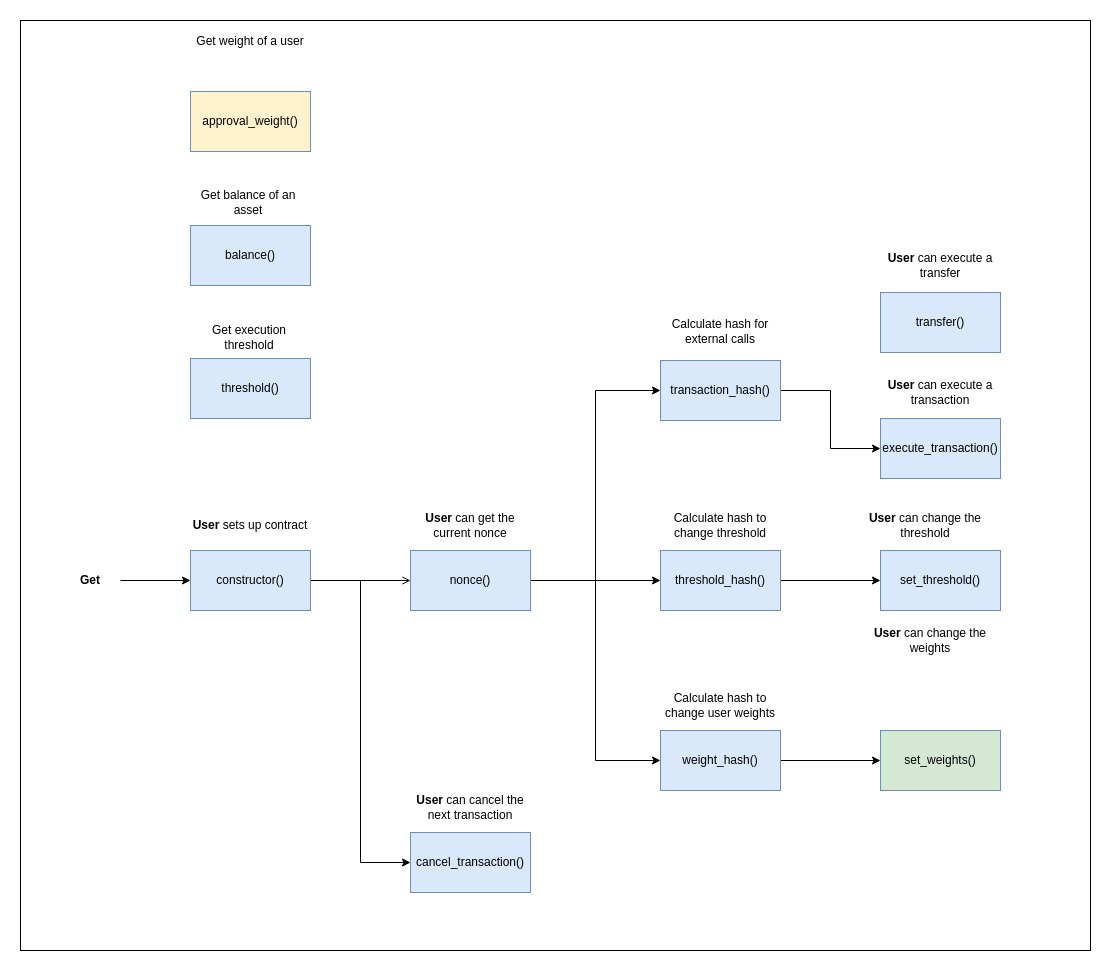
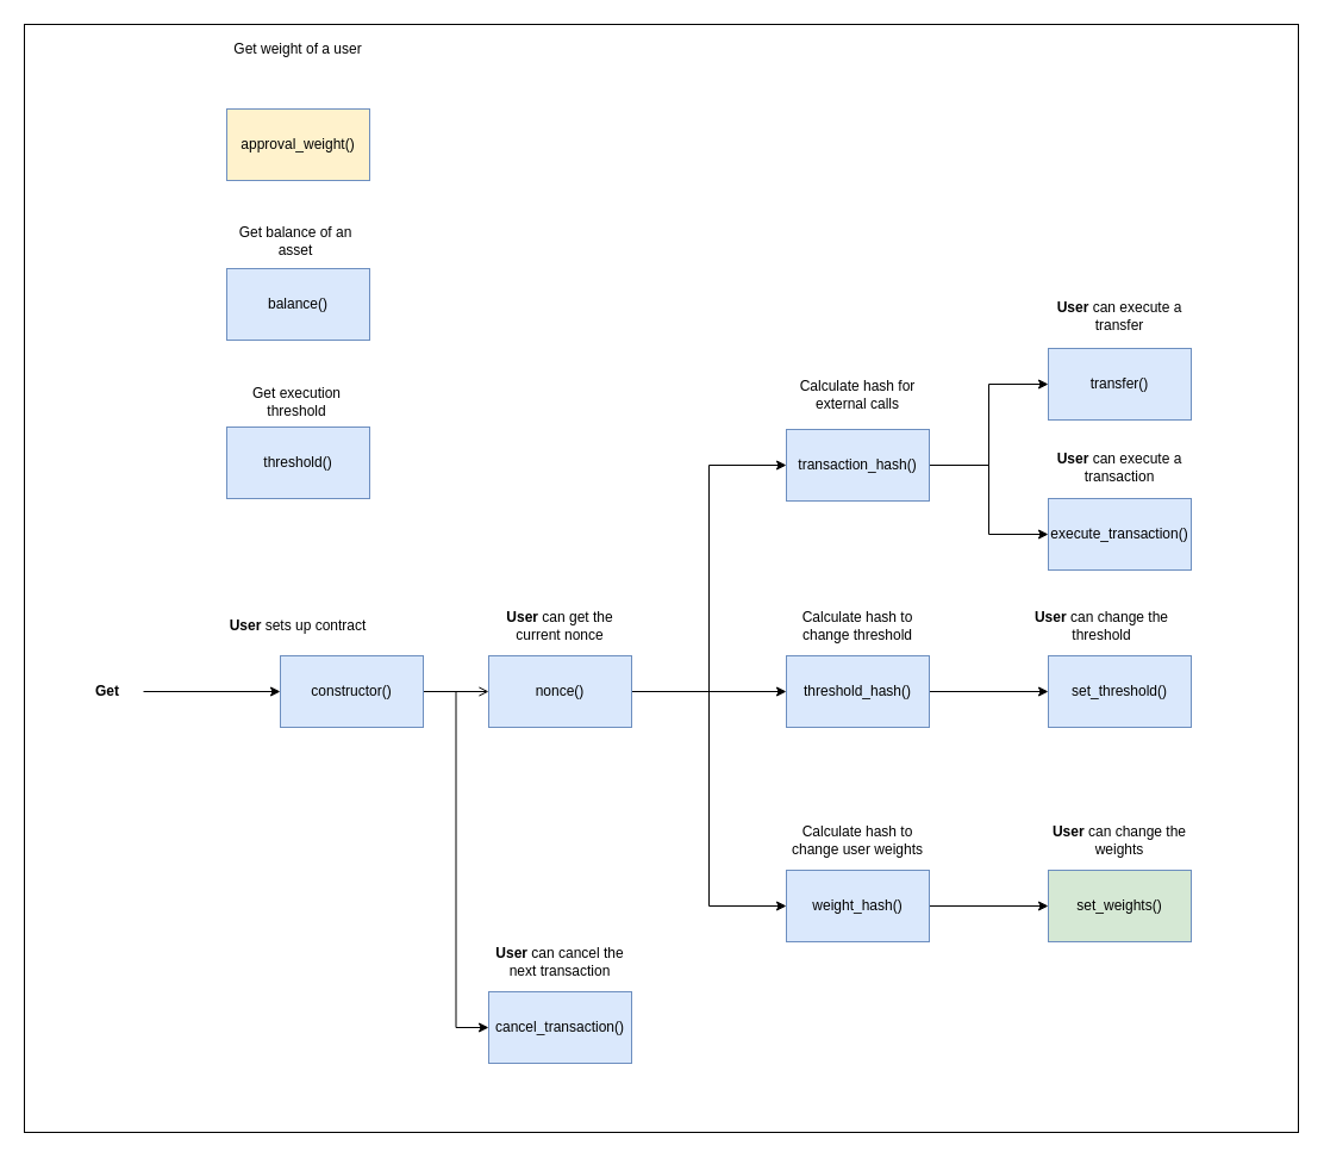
+ <mxCell id="16" style="edgeStyle=orthogonalEdgeStyle;rounded=0;orthogonalLoop=1;jettySize=auto;html=1;entryX=0;entryY=0.5;entryDx=0;entryDy=0;" edge="1" parent="1" source="18" target="26"><mxGeometry relative="1" as="geometry" /></mxCell>
- <mxCell id="5" value="constructor()" style="rounded=0;whiteSpace=wrap;html=1;fillColor=#dae8fc;strokeColor=#6c8ebf;" vertex="1" parent="1"><mxGeometry x="190" y="550" width="120" height="60" as="geometry" /></mxCell>
+ <mxCell id="5" value="constructor()" style="rounded=0;whiteSpace=wrap;html=1;fillColor=#dae8fc;strokeColor=#6c8ebf;" vertex="1" parent="1"><mxGeometry x="235" y="550" width="120" height="60" as="geometry" /></mxCell>
- <mxCell id="33" value="&lt;b&gt;User&lt;/b&gt;&amp;nbsp;can change the weights" style="text;html=1;strokeColor=none;fillColor=none;align=center;verticalAlign=middle;whiteSpace=wrap;rounded=0;" vertex="1" parent="1"><mxGeometry x="870" y="625" width="120" height="30" as="geometry" /></mxCell>
+ <mxCell id="33" value="&lt;b&gt;User&lt;/b&gt;&amp;nbsp;can change the weights" style="text;html=1;strokeColor=none;fillColor=none;align=center;verticalAlign=middle;whiteSpace=wrap;rounded=0;" vertex="1" parent="1"><mxGeometry x="880" y="690" width="120" height="30" as="geometry" /></mxCell>
